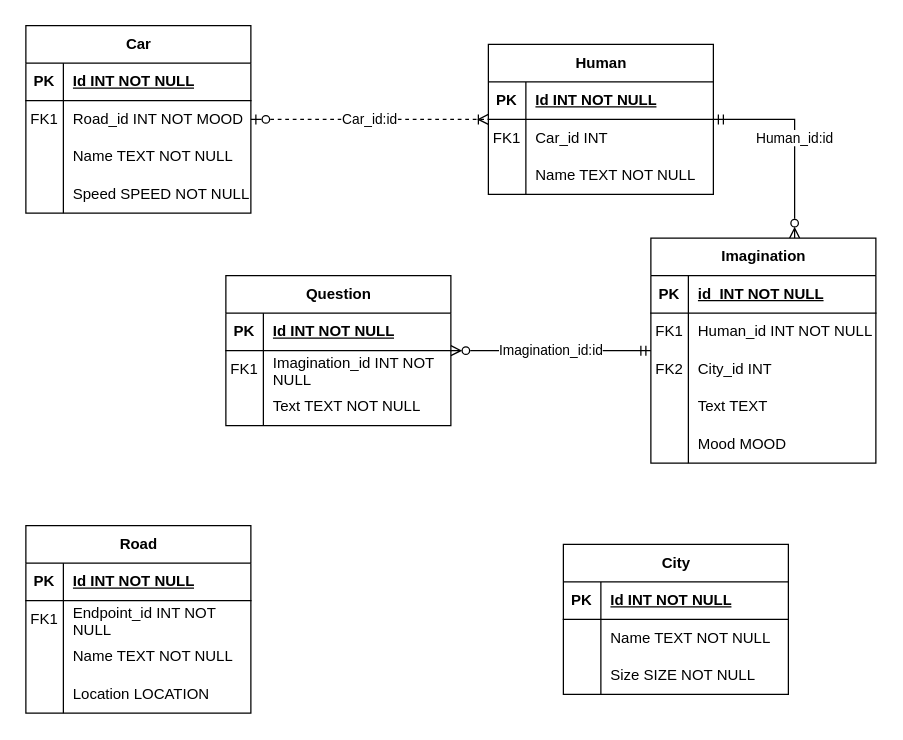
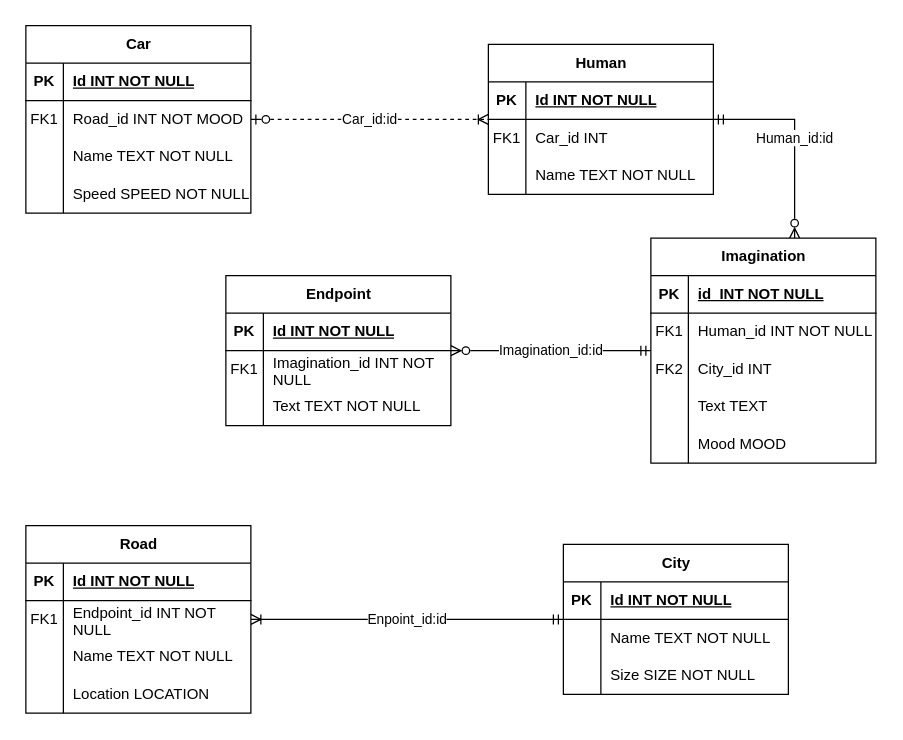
- <mxCell id="68" value="Question&lt;br&gt;" style="shape=table;startSize=30;container=1;collapsible=1;childLayout=tableLayout;fixedRows=1;rowLines=0;fontStyle=1;align=center;resizeLast=1;html=1;" vertex="1" parent="1"><mxGeometry x="180" y="220" width="180" height="120" as="geometry" /></mxCell>
+ <mxCell id="68" value="Endpoint&lt;br&gt;" style="shape=table;startSize=30;container=1;collapsible=1;childLayout=tableLayout;fixedRows=1;rowLines=0;fontStyle=1;align=center;resizeLast=1;html=1;" vertex="1" parent="1"><mxGeometry x="180" y="220" width="180" height="120" as="geometry" /></mxCell>
+ <mxCell id="2" value="Enpoint_id:id" style="edgeStyle=orthogonalEdgeStyle;rounded=0;orthogonalLoop=1;jettySize=auto;html=1;startArrow=ERmandOne;startFill=0;endArrow=ERoneToMany;endFill=0;" edge="1" parent="1" source="32" target="42"><mxGeometry relative="1" as="geometry"><Array as="points" /><mxPoint x="545" y="425" as="sourcePoint" /></mxGeometry></mxCell>
